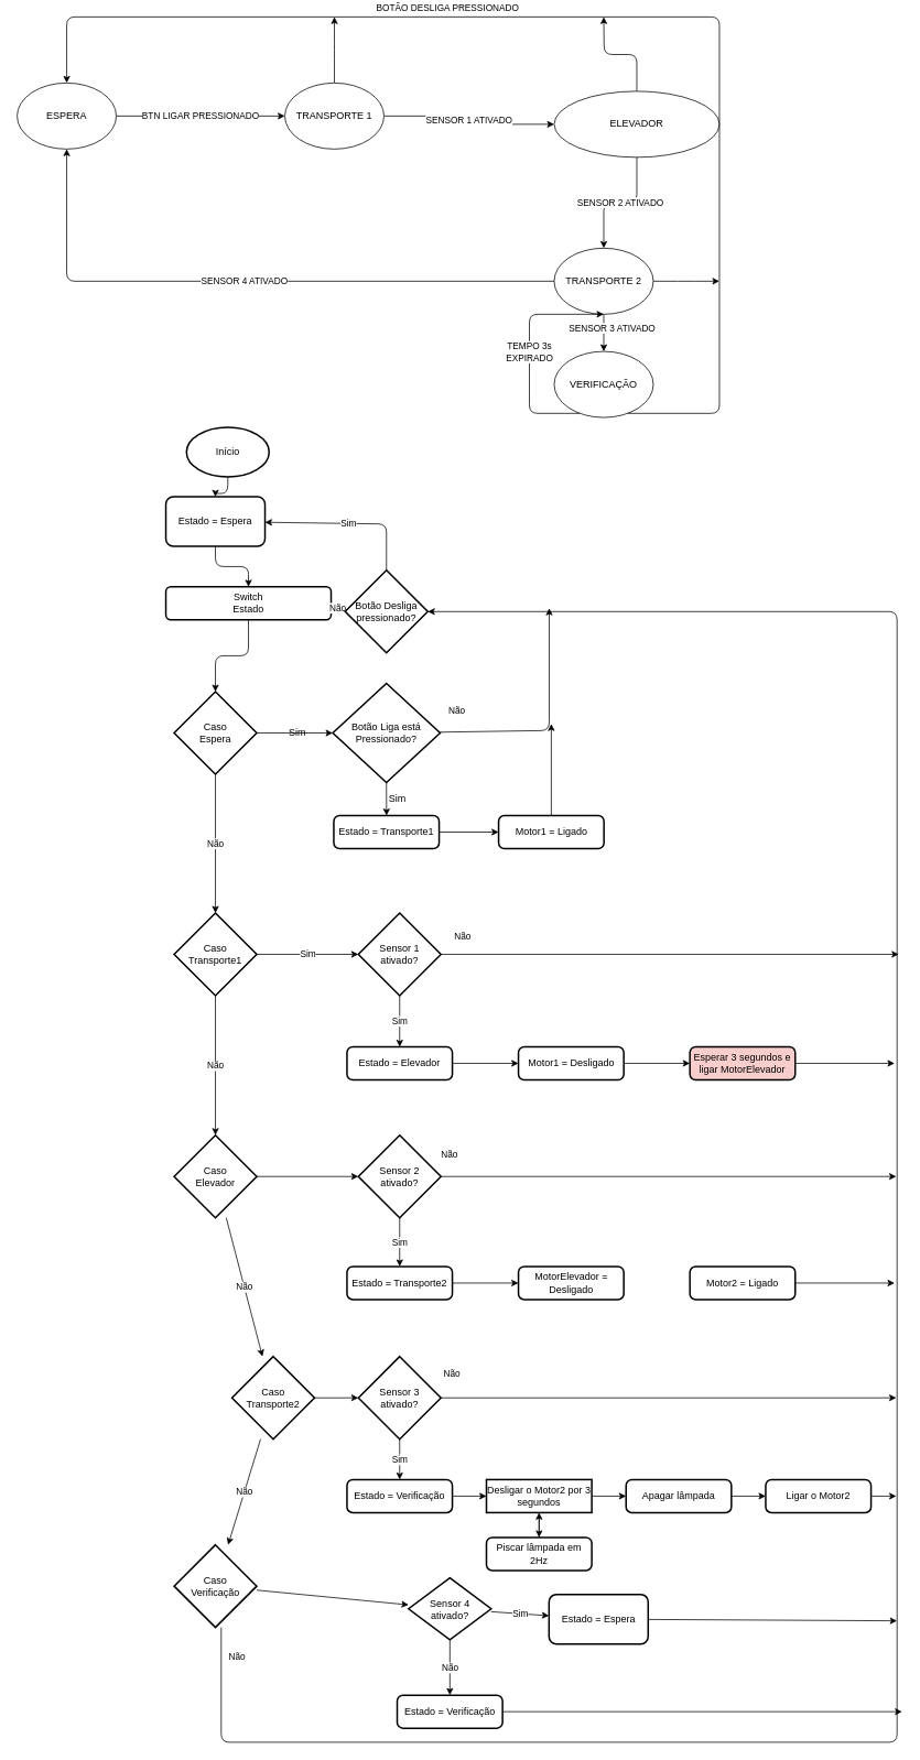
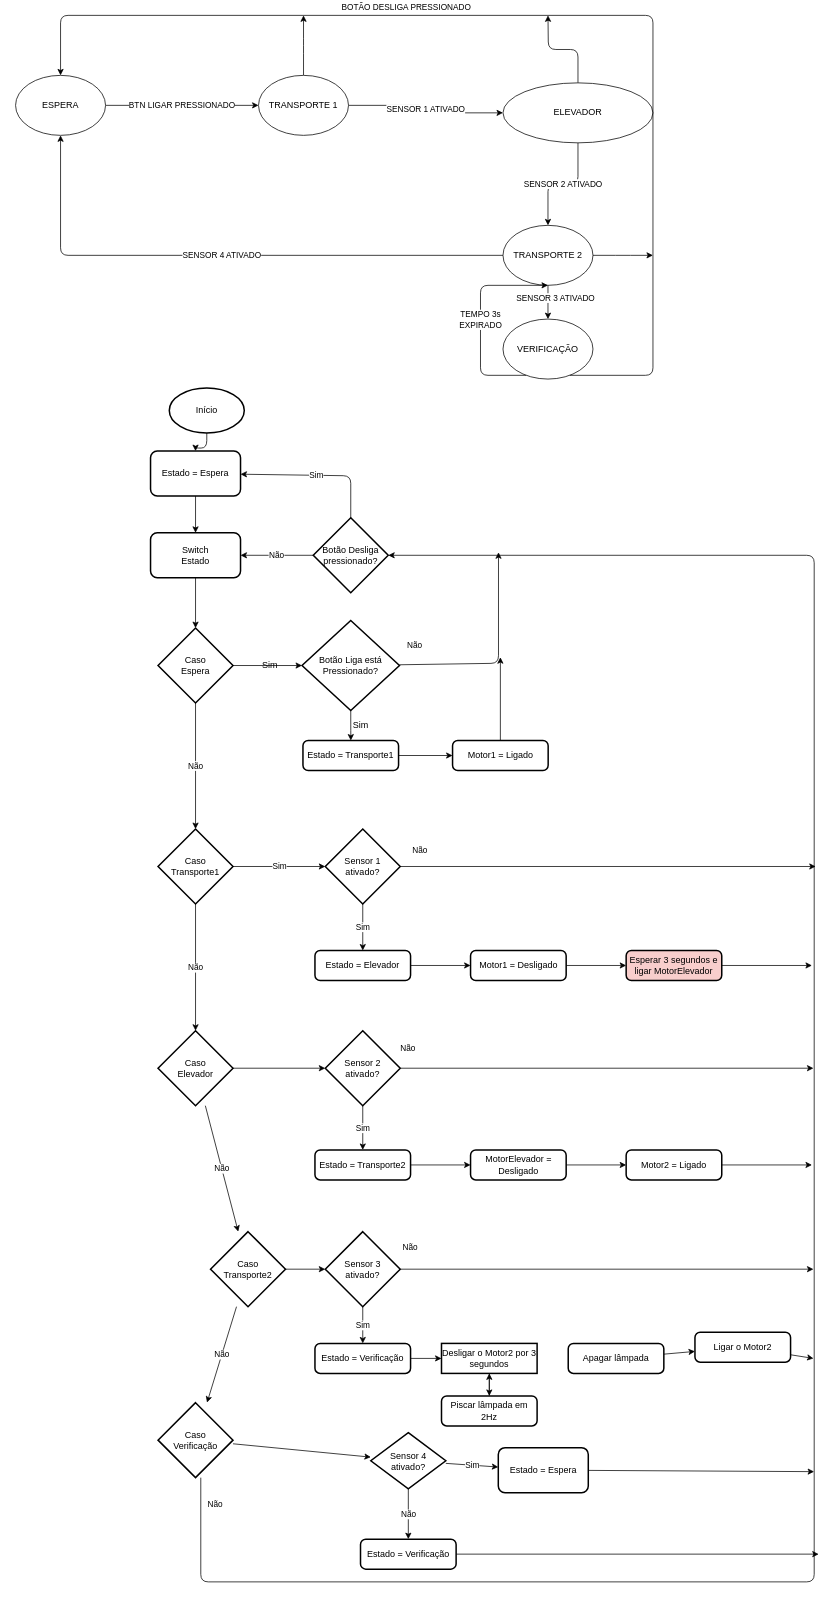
- <mxCell id="32" value="Switch&lt;br&gt;Estado" style="whiteSpace=wrap;html=1;strokeWidth=2;rounded=1;" vertex="1" parent="1"><mxGeometry x="200" y="710" width="200" height="40" as="geometry" /></mxCell>
+ <mxCell id="32" value="Switch&lt;br&gt;Estado" style="whiteSpace=wrap;html=1;strokeWidth=2;rounded=1;" vertex="1" parent="1"><mxGeometry x="200" y="710" width="120" height="60" as="geometry" /></mxCell>
+ <mxCell id="78" value="" style="edgeStyle=none;rounded=1;html=1;" edge="1" parent="1" source="79" target="81"><mxGeometry relative="1" as="geometry" /></mxCell>
- <mxCell id="61" value="" style="edgeStyle=none;rounded=1;html=1;" edge="1" parent="1" source="62" target="85"><mxGeometry relative="1" as="geometry" /></mxCell>
- <mxCell id="64" value="Ligar o Motor2" style="rounded=1;whiteSpace=wrap;html=1;absoluteArcSize=1;arcSize=14;strokeWidth=2;" vertex="1" parent="1"><mxGeometry x="926" y="1791" width="127.5" height="40" as="geometry" /></mxCell>
+ <mxCell id="64" value="Ligar o Motor2" style="rounded=1;whiteSpace=wrap;html=1;absoluteArcSize=1;arcSize=14;strokeWidth=2;" vertex="1" parent="1"><mxGeometry x="926" y="1776" width="127.5" height="40" as="geometry" /></mxCell>
